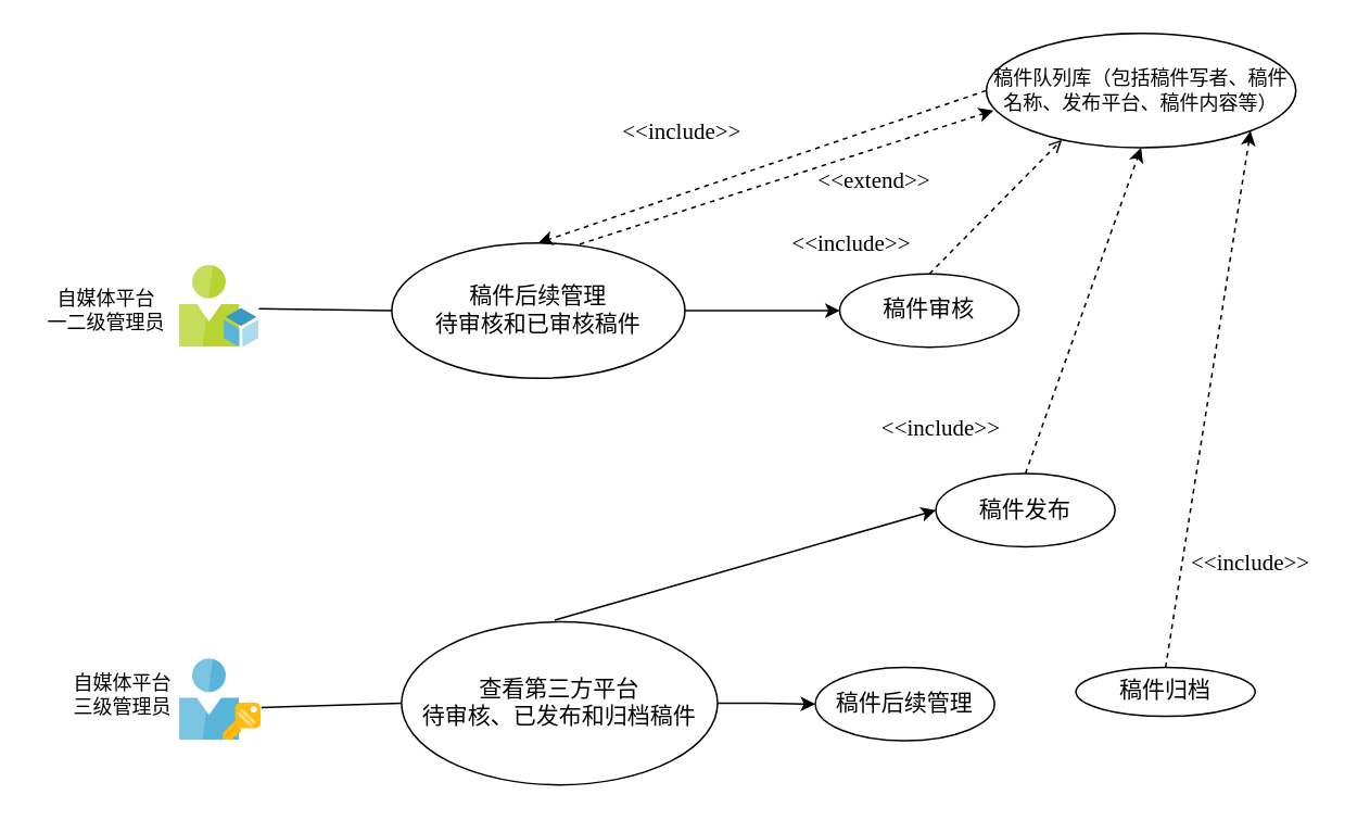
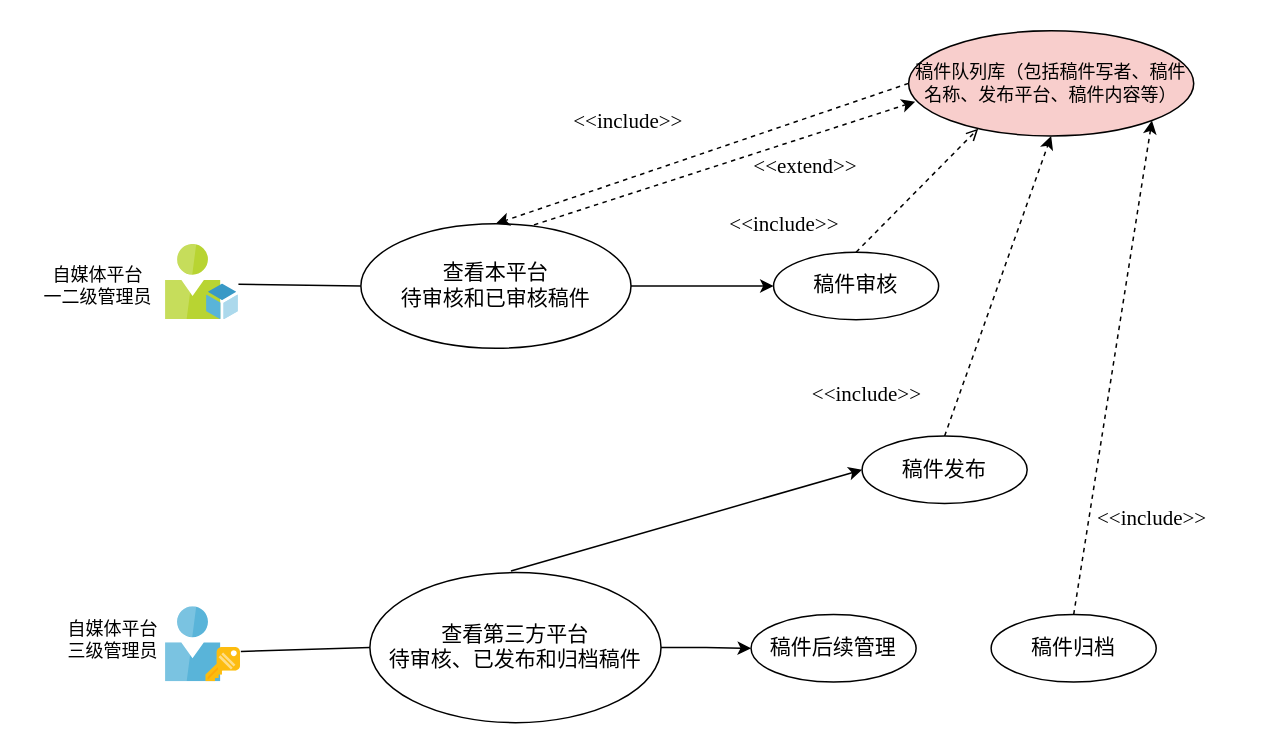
- <mxCell id="15" value="稿件队列库（包括稿件写者、稿件名称、发布平台、稿件内容等）" style="ellipse;whiteSpace=wrap;html=1;fontFamily=SF Mono;" parent="1" vertex="1"><mxGeometry x="605" y="20" width="190" height="70" as="geometry" /></mxCell>
+ <mxCell id="15" value="稿件队列库（包括稿件写者、稿件名称、发布平台、稿件内容等）" style="ellipse;whiteSpace=wrap;html=1;fontFamily=SF Mono;fillColor=#f8cecc;" parent="1" vertex="1"><mxGeometry x="605" y="20" width="190" height="70" as="geometry" /></mxCell>
- <mxCell id="8" value="稿件后续管理&lt;br&gt;待审核和已审核稿件" style="ellipse;whiteSpace=wrap;html=1;fontFamily=SF Mono;fontSize=14;" parent="1" vertex="1"><mxGeometry x="240" y="148.5" width="180" height="83" as="geometry" /></mxCell>
+ <mxCell id="8" value="查看本平台&lt;br&gt;待审核和已审核稿件" style="ellipse;whiteSpace=wrap;html=1;fontFamily=SF Mono;fontSize=14;" parent="1" vertex="1"><mxGeometry x="240" y="148.5" width="180" height="83" as="geometry" /></mxCell>
- <mxCell id="23" value="稿件归档" style="ellipse;whiteSpace=wrap;html=1;fontFamily=SF Mono;fontSize=14;" parent="1" vertex="1"><mxGeometry x="660" y="409" width="110" height="30" as="geometry" /></mxCell>
+ <mxCell id="23" value="稿件归档" style="ellipse;whiteSpace=wrap;html=1;fontFamily=SF Mono;fontSize=14;" parent="1" vertex="1"><mxGeometry x="660" y="409" width="110" height="45" as="geometry" /></mxCell>
